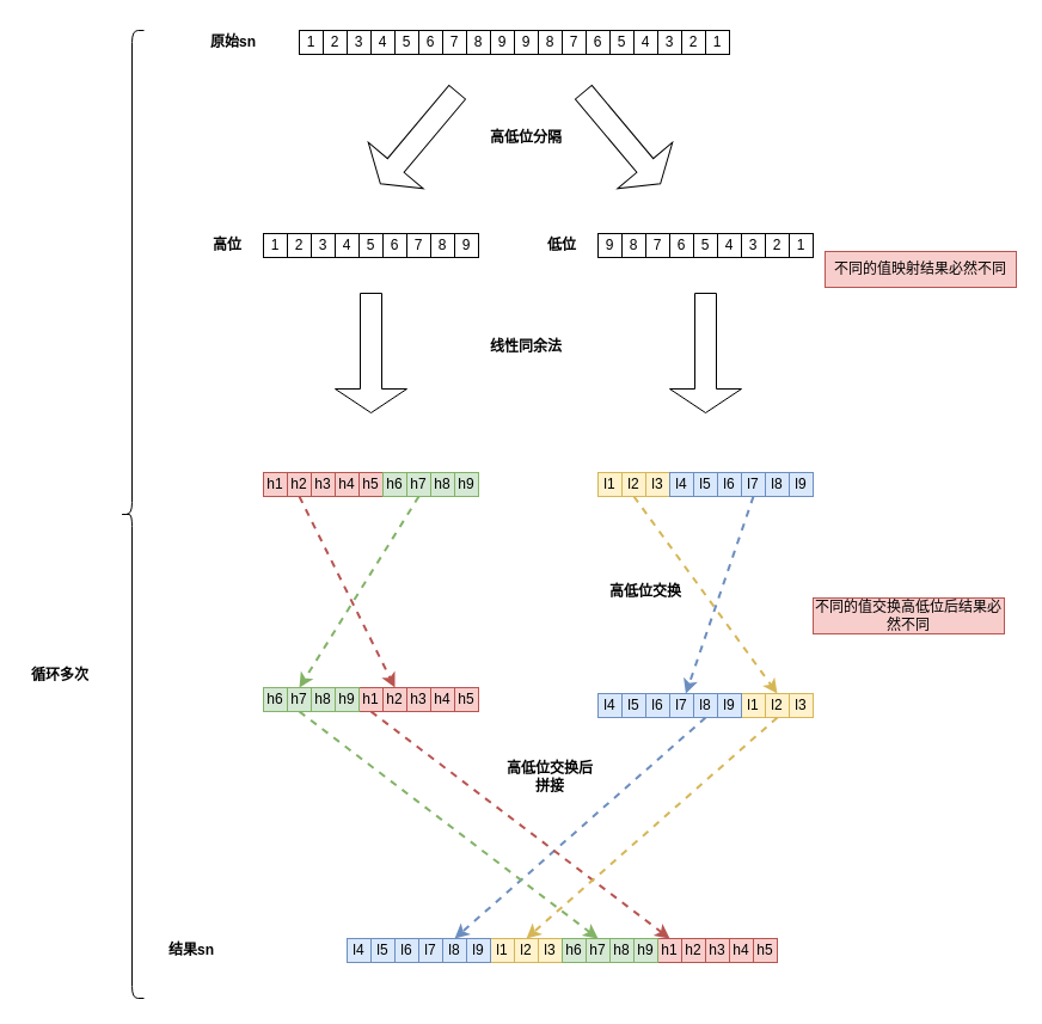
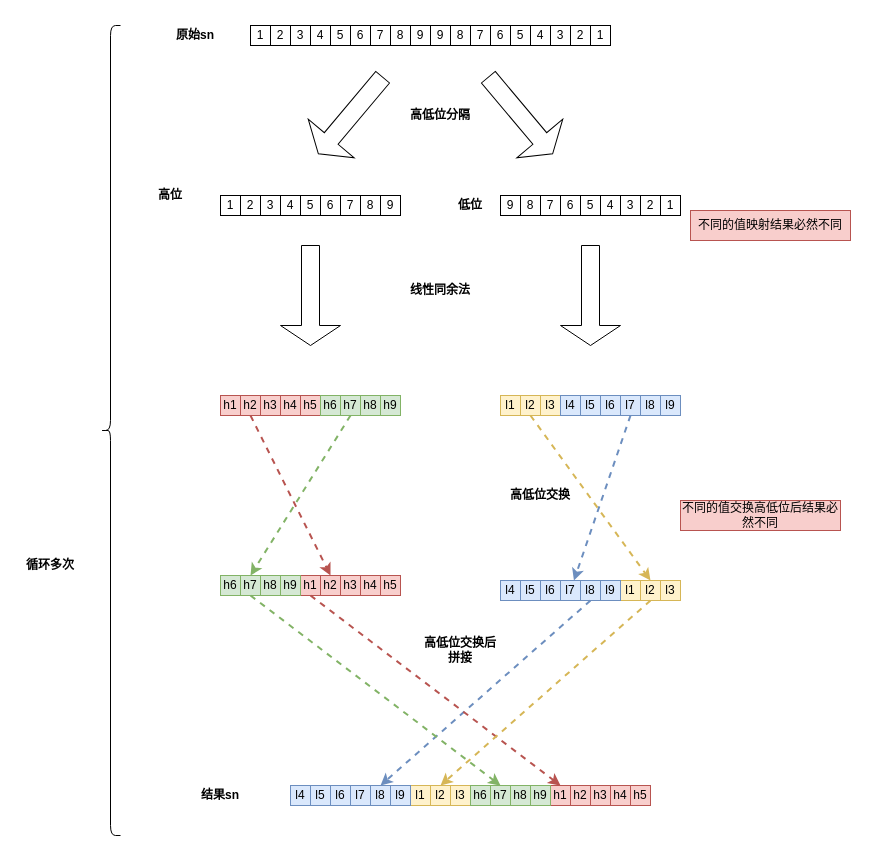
- <mxCell id="5" value="高位" style="text;html=1;align=center;verticalAlign=middle;whiteSpace=wrap;rounded=0;fontStyle=1" vertex="1" parent="1"><mxGeometry x="160" y="190" width="60" height="30" as="geometry" /></mxCell>
+ <mxCell id="5" value="高位" style="text;html=1;align=center;verticalAlign=middle;whiteSpace=wrap;rounded=0;fontStyle=1" vertex="1" parent="1"><mxGeometry x="140" y="180" width="60" height="30" as="geometry" /></mxCell>
- <mxCell id="120" value="结果sn" style="text;html=1;align=center;verticalAlign=middle;whiteSpace=wrap;rounded=0;fontStyle=1" vertex="1" parent="1"><mxGeometry x="130" y="780" width="60" height="30" as="geometry" /></mxCell>
+ <mxCell id="120" value="结果sn" style="text;html=1;align=center;verticalAlign=middle;whiteSpace=wrap;rounded=0;fontStyle=1" vertex="1" parent="1"><mxGeometry x="190" y="780" width="60" height="30" as="geometry" /></mxCell>
